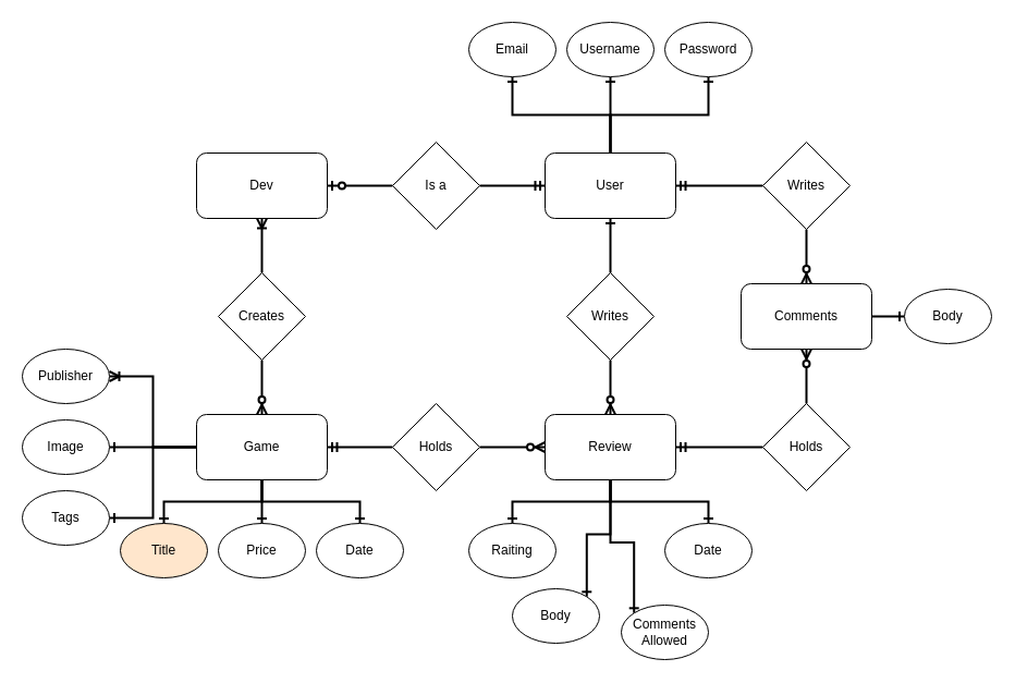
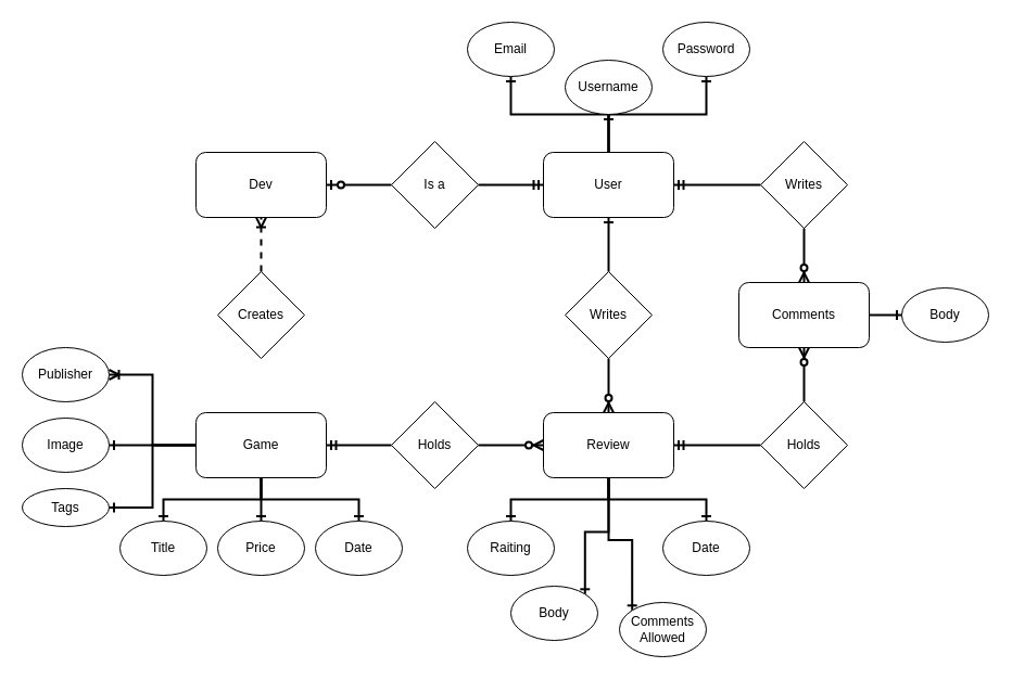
- <mxCell id="32" value="Username" style="ellipse;whiteSpace=wrap;html=1;" vertex="1" parent="1"><mxGeometry x="520" y="20" width="80" height="50" as="geometry" /></mxCell>
+ <mxCell id="32" value="Username" style="ellipse;whiteSpace=wrap;html=1;" vertex="1" parent="1"><mxGeometry x="520" y="55" width="80" height="50" as="geometry" /></mxCell>
- <mxCell id="21" style="edgeStyle=orthogonalEdgeStyle;rounded=0;orthogonalLoop=1;jettySize=auto;html=1;entryX=0.5;entryY=1;entryDx=0;entryDy=0;endArrow=ERoneToMany;endFill=0;strokeColor=#000000;strokeWidth=2;" edge="1" parent="1" source="22" target="19"><mxGeometry relative="1" as="geometry" /></mxCell>
+ <mxCell id="21" style="edgeStyle=orthogonalEdgeStyle;rounded=0;orthogonalLoop=1;jettySize=auto;html=1;entryX=0.5;entryY=1;entryDx=0;entryDy=0;endArrow=ERoneToMany;endFill=0;strokeColor=#000000;strokeWidth=2;dashed=1;" edge="1" parent="1" source="22" target="19"><mxGeometry relative="1" as="geometry" /></mxCell>
- <mxCell id="20" style="edgeStyle=orthogonalEdgeStyle;rounded=0;orthogonalLoop=1;jettySize=auto;html=1;endArrow=ERzeroToMany;endFill=1;strokeColor=#000000;strokeWidth=2;" edge="1" parent="1" source="22" target="18"><mxGeometry relative="1" as="geometry" /></mxCell>
- <mxCell id="52" value="Tags" style="ellipse;whiteSpace=wrap;html=1;" vertex="1" parent="1"><mxGeometry x="20" y="450" width="80" height="50" as="geometry" /></mxCell>
+ <mxCell id="52" value="Tags" style="ellipse;whiteSpace=wrap;html=1;" vertex="1" parent="1"><mxGeometry x="20" y="450" width="80" height="35" as="geometry" /></mxCell>
- <mxCell id="39" value="Title" style="ellipse;whiteSpace=wrap;html=1;fillColor=#ffe6cc;" vertex="1" parent="1"><mxGeometry x="110" y="480" width="80" height="50" as="geometry" /></mxCell>
+ <mxCell id="39" value="Title" style="ellipse;whiteSpace=wrap;html=1;" vertex="1" parent="1"><mxGeometry x="110" y="480" width="80" height="50" as="geometry" /></mxCell>
